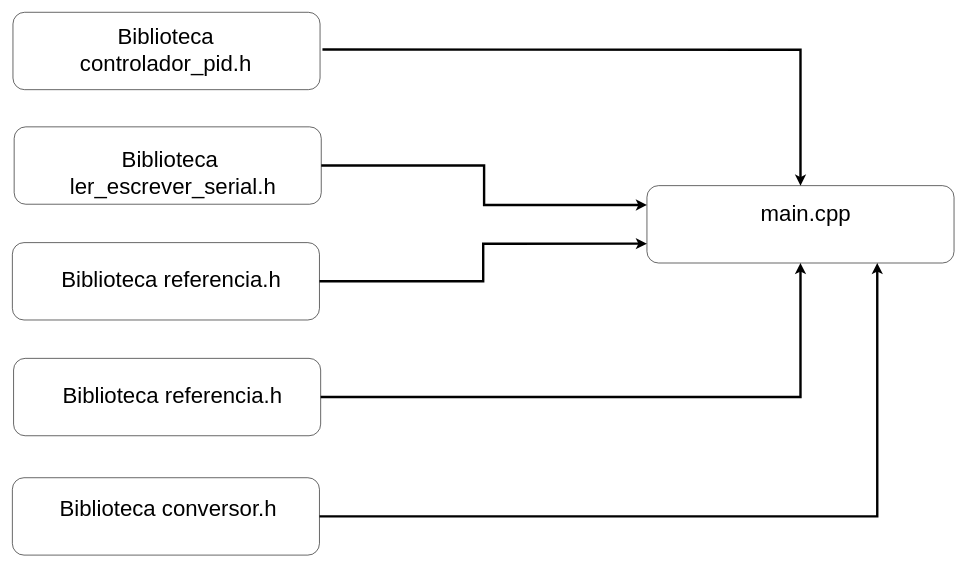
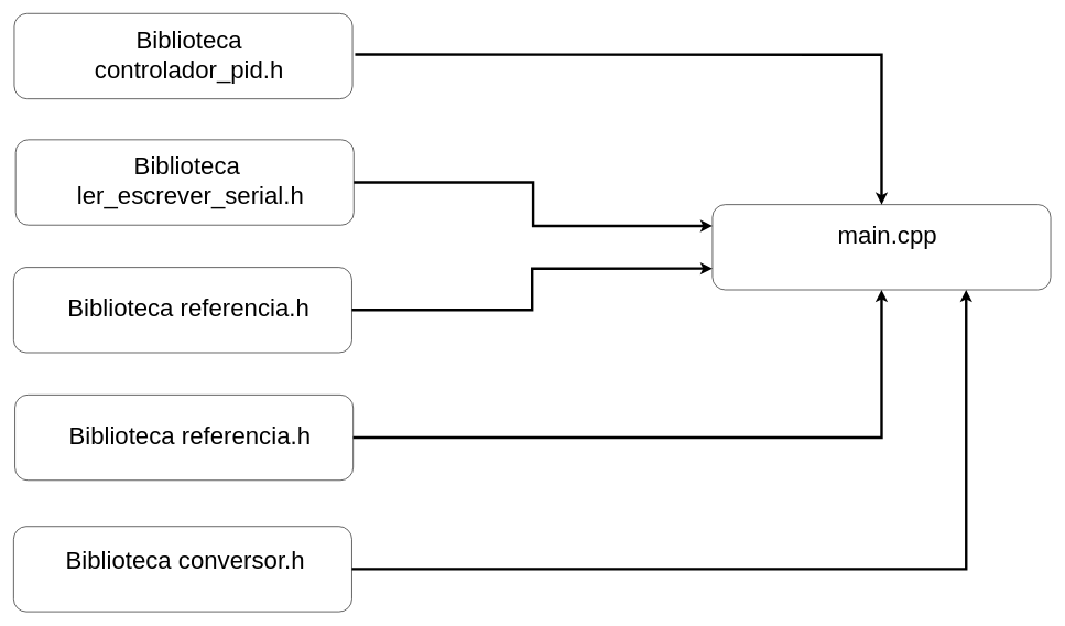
- <mxCell id="4" value="Biblioteca&lt;br&gt;controlador_pid.h" style="text;html=1;strokeColor=none;fillColor=none;align=center;verticalAlign=middle;whiteSpace=wrap;rounded=0;fontSize=37;" parent="1" vertex="1"><mxGeometry x="47" y="43" width="458" height="79" as="geometry" /></mxCell>
+ <mxCell id="4" value="Biblioteca&lt;br&gt;controlador_pid.h" style="text;html=1;strokeColor=none;fillColor=none;align=center;verticalAlign=middle;whiteSpace=wrap;rounded=0;fontSize=37;" parent="1" vertex="1"><mxGeometry x="57" y="43" width="458" height="79" as="geometry" /></mxCell>
- <mxCell id="7" value="Biblioteca&amp;nbsp;&lt;br&gt;ler_escrever_serial.h" style="text;html=1;strokeColor=none;fillColor=none;align=center;verticalAlign=middle;whiteSpace=wrap;rounded=0;fontSize=37;" vertex="1" parent="1"><mxGeometry x="59" y="249" width="458" height="79" as="geometry" /></mxCell>
+ <mxCell id="7" value="Biblioteca&amp;nbsp;&lt;br&gt;ler_escrever_serial.h" style="text;html=1;strokeColor=none;fillColor=none;align=center;verticalAlign=middle;whiteSpace=wrap;rounded=0;fontSize=37;" vertex="1" parent="1"><mxGeometry x="59" y="234" width="458" height="79" as="geometry" /></mxCell>
